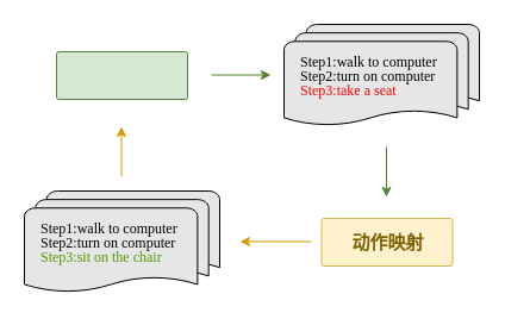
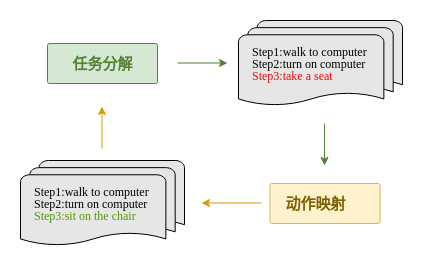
+ <mxCell id="3" value="&lt;font style=&quot;font-size: 15px;&quot; face=&quot;Times New Roman&quot;&gt;任务分解&lt;/font&gt;" style="text;html=1;align=center;verticalAlign=middle;resizable=0;points=[];autosize=1;strokeColor=none;fillColor=none;fontColor=light-dark(#548235, #69c195);fontStyle=1" vertex="1" parent="1"><mxGeometry x="62" y="48" width="80" height="30" as="geometry" /></mxCell>
- <mxCell id="5" value="&lt;font face=&quot;Times New Roman&quot;&gt;&lt;span style=&quot;font-size: 15px;&quot;&gt;动作映射&lt;/span&gt;&lt;/font&gt;" style="text;html=1;align=center;verticalAlign=middle;resizable=0;points=[];autosize=1;strokeColor=none;fillColor=none;fontColor=light-dark(#7f6105, #69c195);fontStyle=1" vertex="1" parent="1"><mxGeometry x="284.5" y="188" width="80" height="30" as="geometry" /></mxCell>
+ <mxCell id="5" value="&lt;font face=&quot;Times New Roman&quot;&gt;&lt;span style=&quot;font-size: 15px;&quot;&gt;动作映射&lt;/span&gt;&lt;/font&gt;" style="text;html=1;align=center;verticalAlign=middle;resizable=0;points=[];autosize=1;strokeColor=none;fillColor=none;fontColor=light-dark(#7f6105, #69c195);fontStyle=1" vertex="1" parent="1"><mxGeometry x="274.5" y="188" width="80" height="30" as="geometry" /></mxCell>
